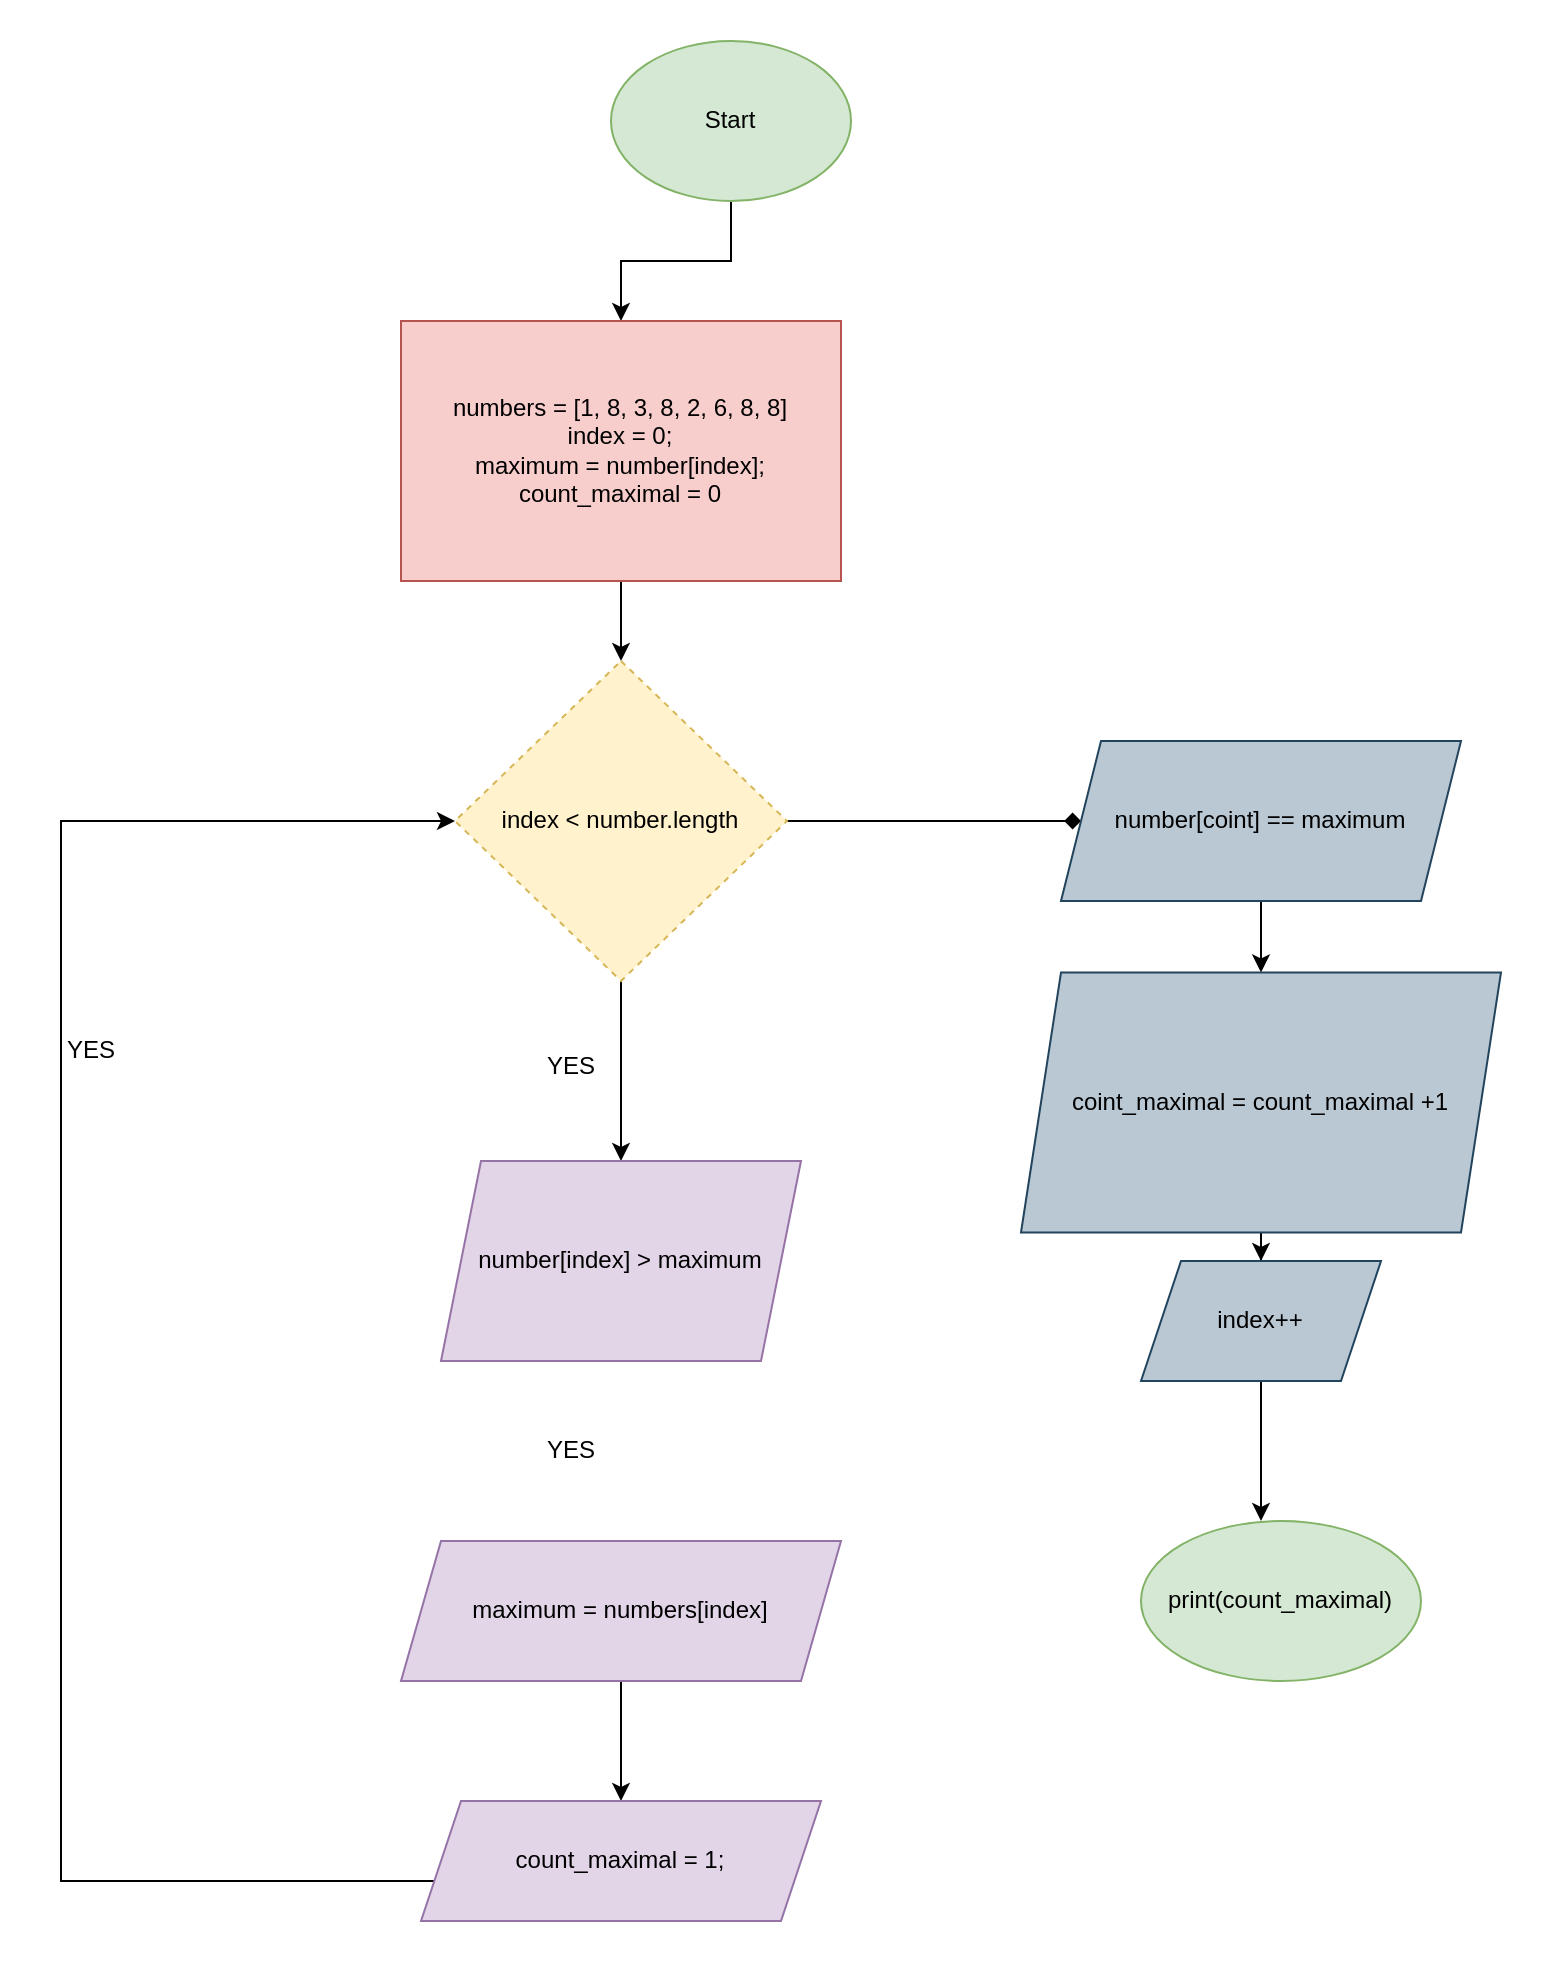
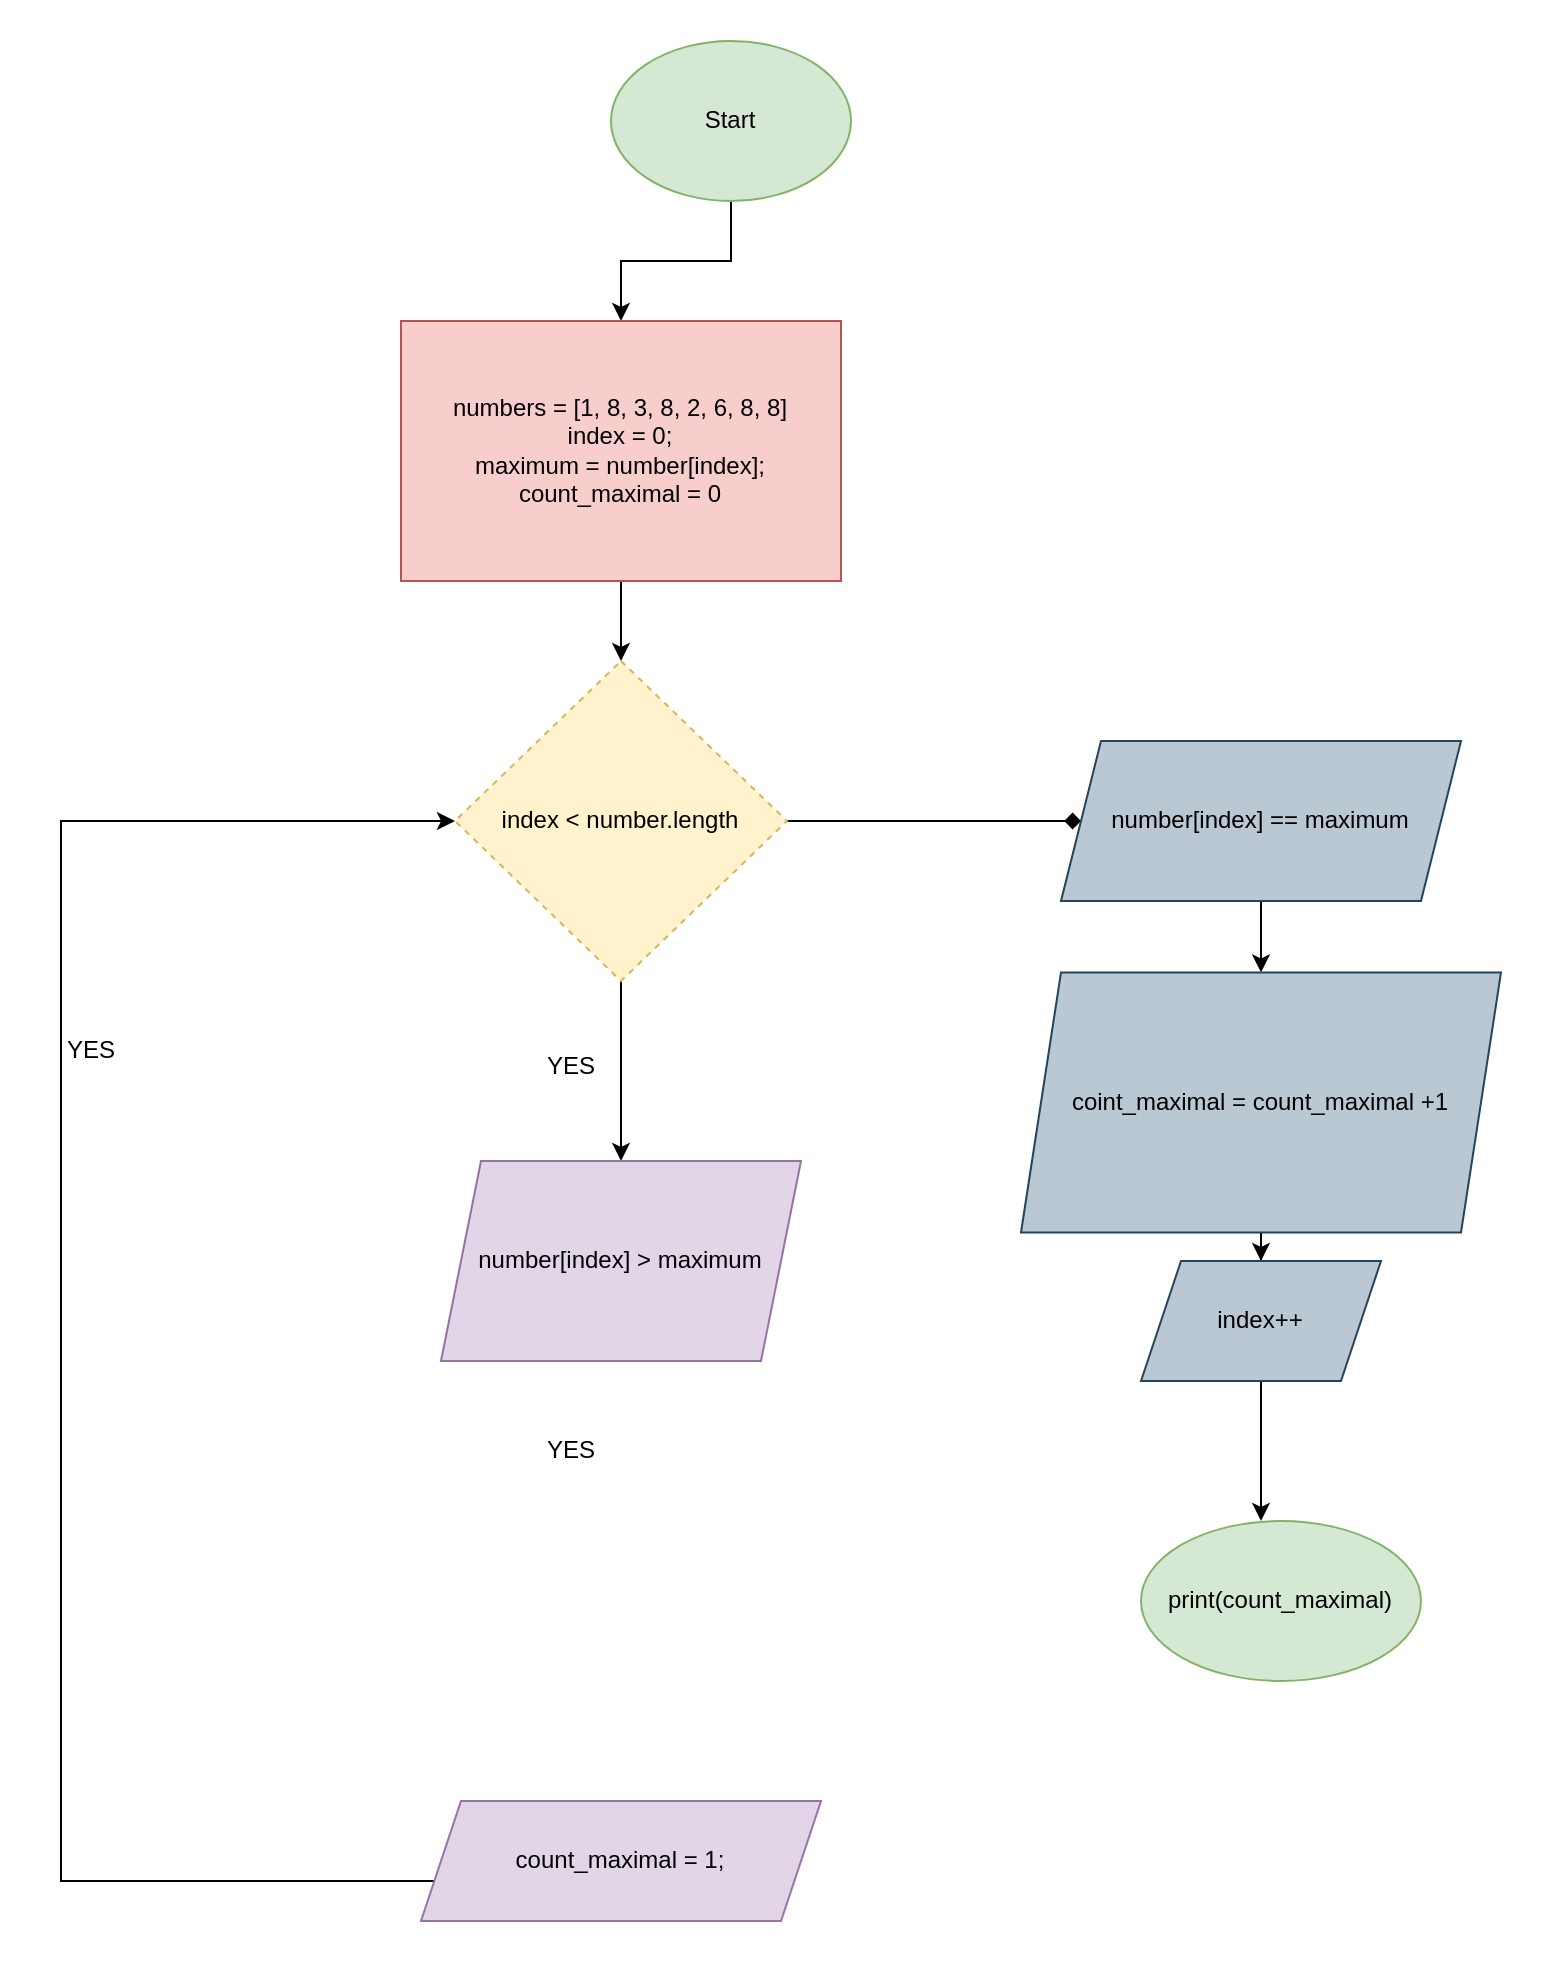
- <mxCell id="18" value="number[coint] == maximum" style="shape=parallelogram;perimeter=parallelogramPerimeter;whiteSpace=wrap;html=1;fixedSize=1;fillColor=#bac8d3;strokeColor=#23445d;" vertex="1" parent="1"><mxGeometry x="530" y="370" width="200" height="80" as="geometry" /></mxCell>
+ <mxCell id="18" value="number[index] == maximum" style="shape=parallelogram;perimeter=parallelogramPerimeter;whiteSpace=wrap;html=1;fixedSize=1;fillColor=#bac8d3;strokeColor=#23445d;" vertex="1" parent="1"><mxGeometry x="530" y="370" width="200" height="80" as="geometry" /></mxCell>
- <mxCell id="11" value="maximum = numbers[index]" style="shape=parallelogram;perimeter=parallelogramPerimeter;whiteSpace=wrap;html=1;fixedSize=1;fillColor=#e1d5e7;strokeColor=#9673a6;" vertex="1" parent="1"><mxGeometry x="200" y="770" width="220" height="70" as="geometry" /></mxCell>
- <mxCell id="10" style="edgeStyle=orthogonalEdgeStyle;rounded=0;orthogonalLoop=1;jettySize=auto;html=1;" edge="1" parent="1" source="11" target="13"><mxGeometry relative="1" as="geometry"><mxPoint x="310" y="930" as="targetPoint" /></mxGeometry></mxCell>
